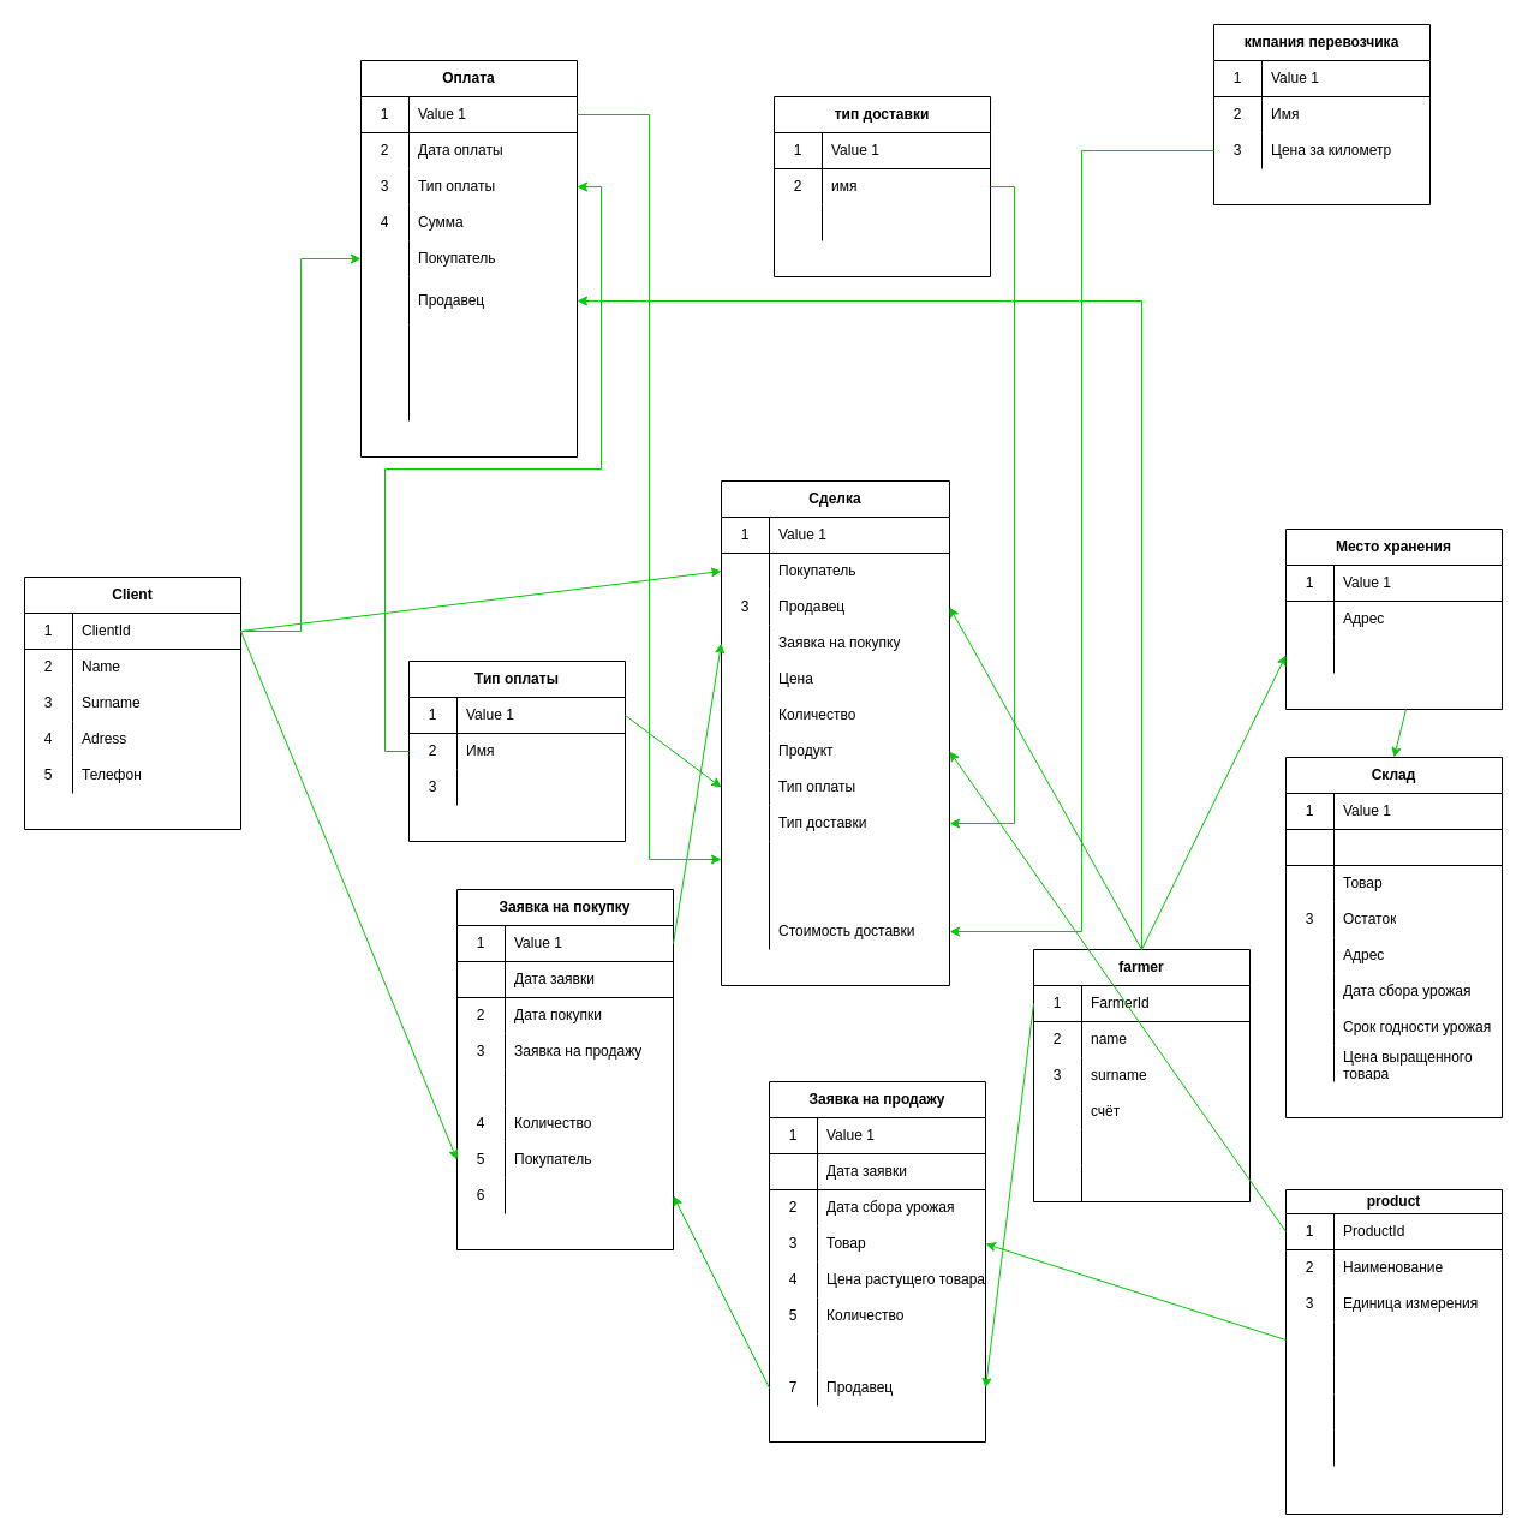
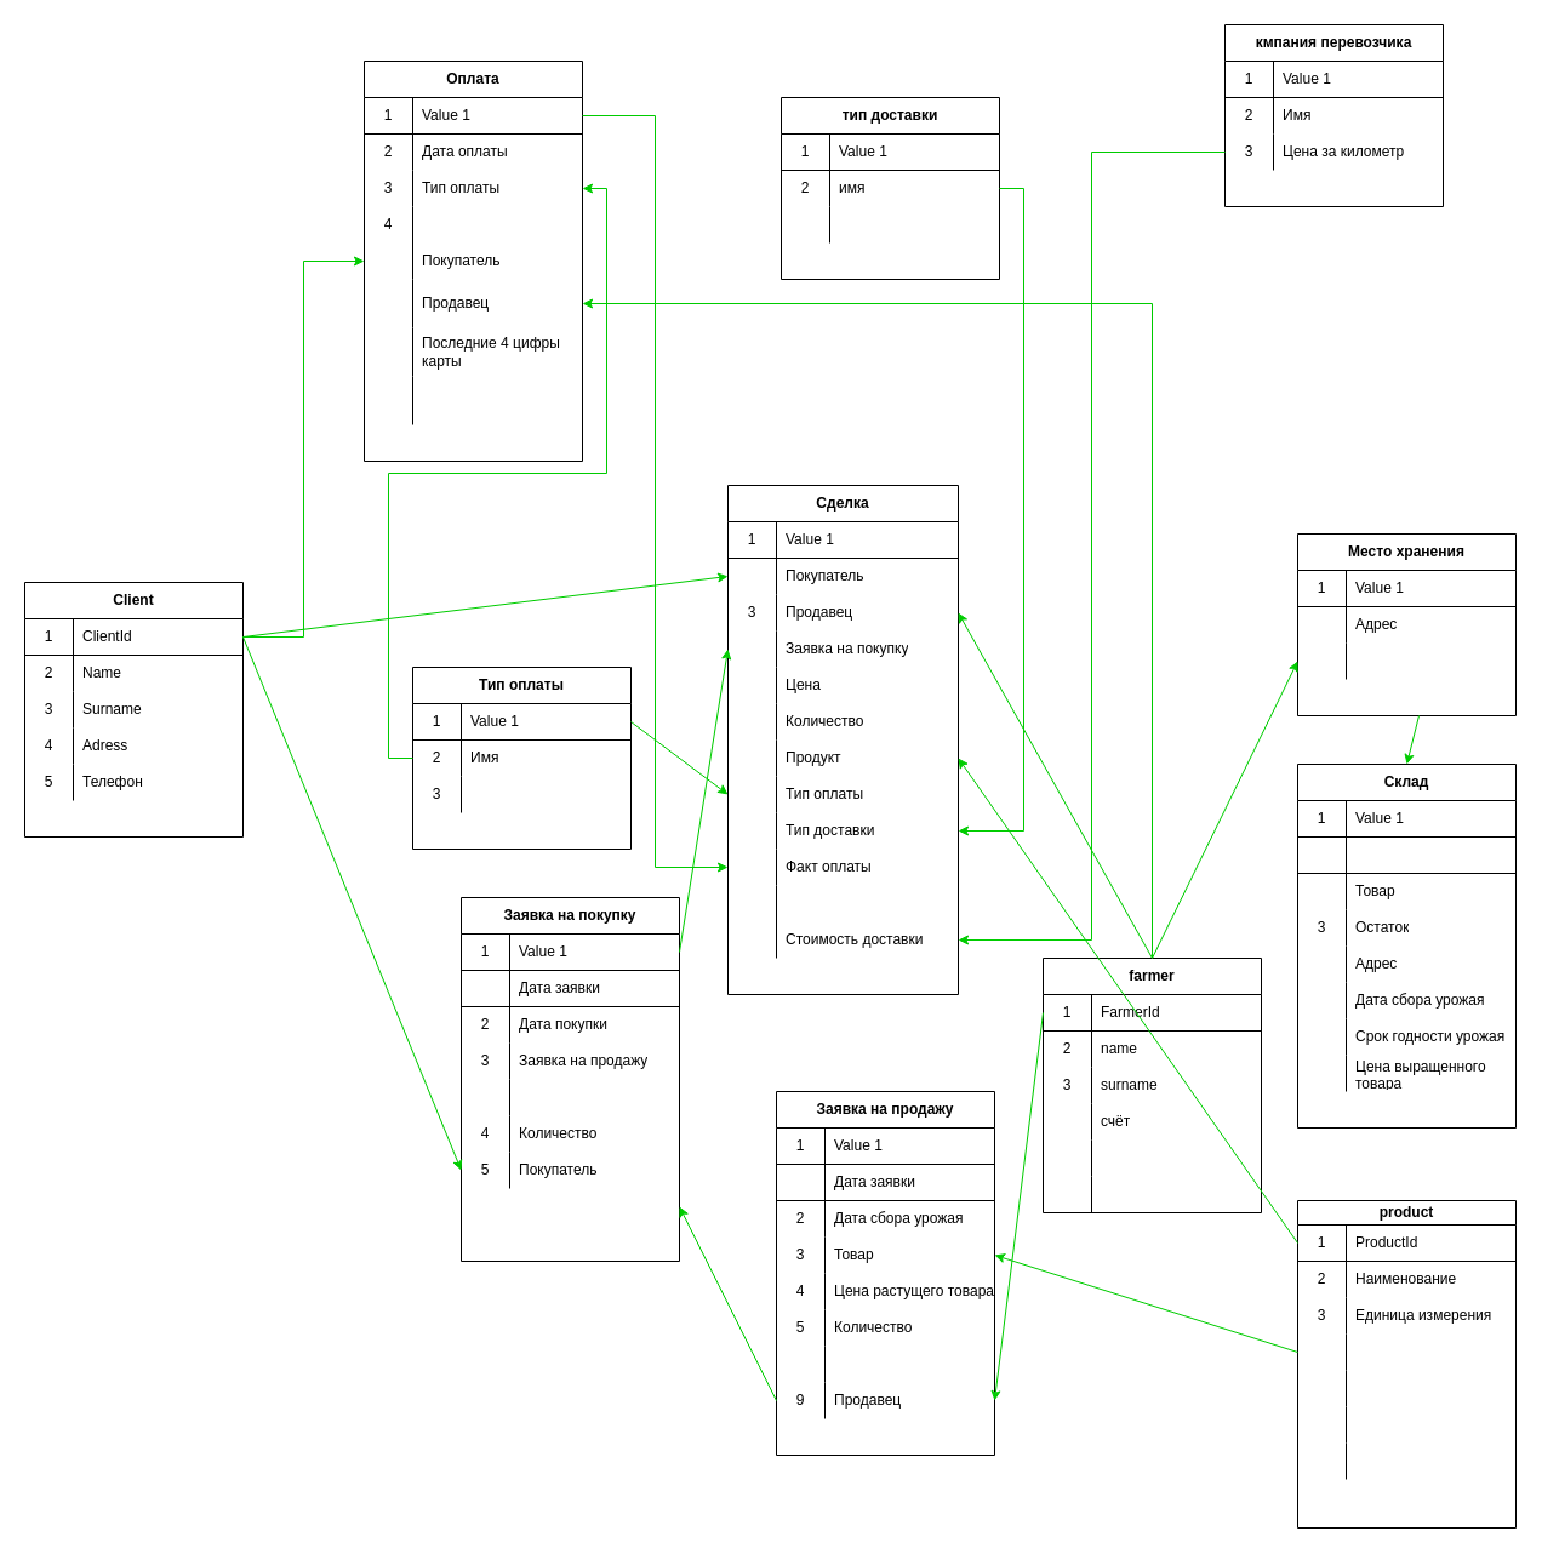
- <mxCell id="214" value="Сумма" style="shape=partialRectangle;html=1;whiteSpace=wrap;connectable=0;fillColor=none;top=0;left=0;bottom=0;right=0;align=left;spacingLeft=6;overflow=hidden;" parent="212" vertex="1"><mxGeometry x="40" width="140" height="30" as="geometry" /></mxCell>
+ <mxCell id="223" value="Последние 4 цифры карты" style="shape=partialRectangle;html=1;whiteSpace=wrap;connectable=0;fillColor=none;top=0;left=0;bottom=0;right=0;align=left;spacingLeft=6;overflow=hidden;" vertex="1" parent="221"><mxGeometry x="40" width="140" height="40" as="geometry" /></mxCell>
+ <mxCell id="32" value="Факт оплаты" style="shape=partialRectangle;html=1;whiteSpace=wrap;connectable=0;fillColor=none;top=0;left=0;bottom=0;right=0;align=left;spacingLeft=6;overflow=hidden;" parent="30" vertex="1"><mxGeometry x="40" width="150" height="30" as="geometry" /></mxCell>
- <mxCell id="119" value="6" style="shape=partialRectangle;html=1;whiteSpace=wrap;connectable=0;fillColor=none;top=0;left=0;bottom=0;right=0;overflow=hidden;" parent="118" vertex="1"><mxGeometry width="40" height="30" as="geometry" /></mxCell>
- <mxCell id="179" value="7" style="shape=partialRectangle;html=1;whiteSpace=wrap;connectable=0;fillColor=none;top=0;left=0;bottom=0;right=0;overflow=hidden;" parent="178" vertex="1"><mxGeometry width="40" height="30" as="geometry" /></mxCell>
+ <mxCell id="179" value="9" style="shape=partialRectangle;html=1;whiteSpace=wrap;connectable=0;fillColor=none;top=0;left=0;bottom=0;right=0;overflow=hidden;" parent="178" vertex="1"><mxGeometry width="40" height="30" as="geometry" /></mxCell>
